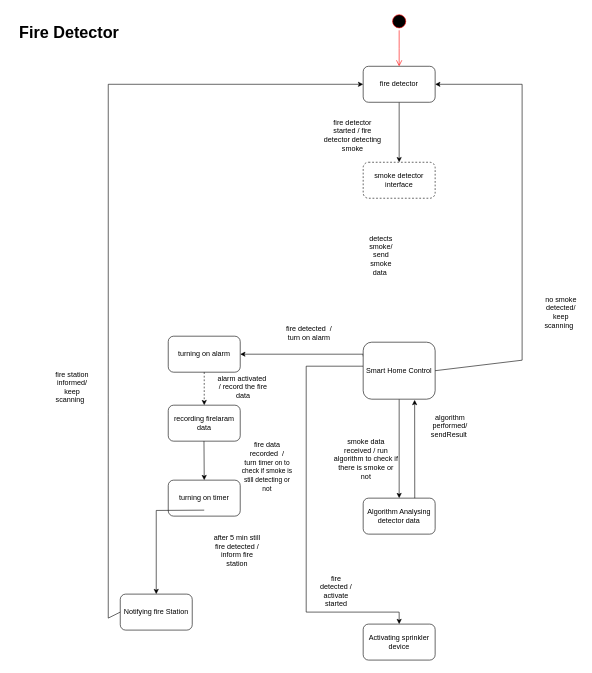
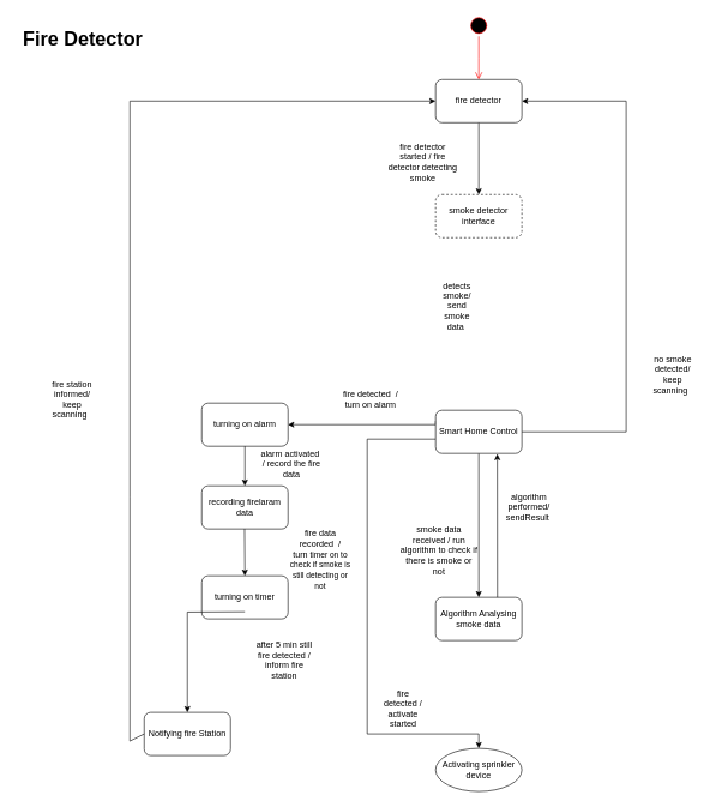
- <mxCell id="20" value="Smart Home Control" style="rounded=1;whiteSpace=wrap;html=1;" vertex="1" parent="1"><mxGeometry x="605" y="570" width="120" height="95" as="geometry" /></mxCell>
+ <mxCell id="20" value="Smart Home Control" style="rounded=1;whiteSpace=wrap;html=1;" vertex="1" parent="1"><mxGeometry x="605" y="570" width="120" height="60" as="geometry" /></mxCell>
- <mxCell id="23" value="" style="endArrow=classic;html=1;rounded=0;exitX=0.5;exitY=1;exitDx=0;exitDy=0;entryX=0.5;entryY=0;entryDx=0;entryDy=0;dashed=1;" edge="1" parent="1" source="17" target="8"><mxGeometry width="50" height="50" relative="1" as="geometry"><mxPoint x="440" y="700" as="sourcePoint" /><mxPoint x="490" y="650" as="targetPoint" /></mxGeometry></mxCell>
+ <mxCell id="23" value="" style="endArrow=classic;html=1;rounded=0;exitX=0.5;exitY=1;exitDx=0;exitDy=0;entryX=0.5;entryY=0;entryDx=0;entryDy=0;" edge="1" parent="1" source="17" target="8"><mxGeometry width="50" height="50" relative="1" as="geometry"><mxPoint x="440" y="700" as="sourcePoint" /><mxPoint x="490" y="650" as="targetPoint" /></mxGeometry></mxCell>
- <mxCell id="34" value="fire station informed/ keep scanning&amp;nbsp;&amp;nbsp;" style="text;html=1;strokeColor=none;fillColor=none;align=center;verticalAlign=middle;whiteSpace=wrap;rounded=0;" vertex="1" parent="1"><mxGeometry x="90" y="630" width="60" height="30" as="geometry" /></mxCell>
+ <mxCell id="34" value="fire station informed/ keep scanning&amp;nbsp;&amp;nbsp;" style="text;html=1;strokeColor=none;fillColor=none;align=center;verticalAlign=middle;whiteSpace=wrap;rounded=0;" vertex="1" parent="1"><mxGeometry x="70" y="540" width="60" height="30" as="geometry" /></mxCell>
- <mxCell id="22" value="algorithm performed/ sendResult&amp;nbsp;" style="text;html=1;strokeColor=none;fillColor=none;align=center;verticalAlign=middle;whiteSpace=wrap;rounded=0;" vertex="1" parent="1"><mxGeometry x="705" y="695" width="90" height="30" as="geometry" /></mxCell>
+ <mxCell id="22" value="algorithm performed/ sendResult&amp;nbsp;" style="text;html=1;strokeColor=none;fillColor=none;align=center;verticalAlign=middle;whiteSpace=wrap;rounded=0;" vertex="1" parent="1"><mxGeometry x="690" y="690" width="90" height="30" as="geometry" /></mxCell>
- <mxCell id="12" value="Algorithm Analysing detector data" style="rounded=1;whiteSpace=wrap;html=1;" vertex="1" parent="1"><mxGeometry x="605" y="830" width="120" height="60" as="geometry" /></mxCell>
+ <mxCell id="12" value="Algorithm Analysing smoke data" style="rounded=1;whiteSpace=wrap;html=1;" vertex="1" parent="1"><mxGeometry x="605" y="830" width="120" height="60" as="geometry" /></mxCell>
- <mxCell id="15" value="Activating sprinkler device" style="rounded=1;whiteSpace=wrap;html=1;" vertex="1" parent="1"><mxGeometry x="605" y="1040" width="120" height="60" as="geometry" /></mxCell>
+ <mxCell id="15" value="Activating sprinkler device" style="ellipse;whiteSpace=wrap;html=1;" vertex="1" parent="1"><mxGeometry x="605" y="1040" width="120" height="60" as="geometry" /></mxCell>
